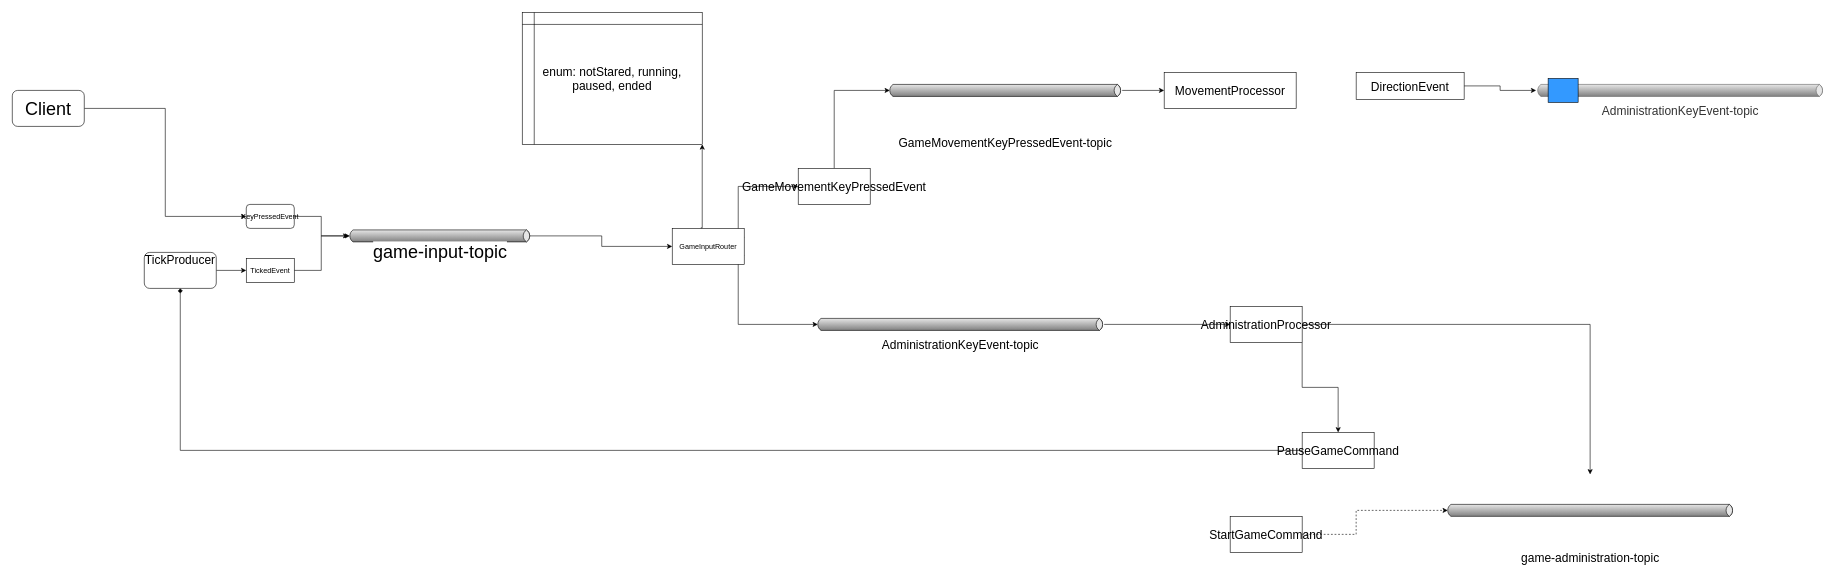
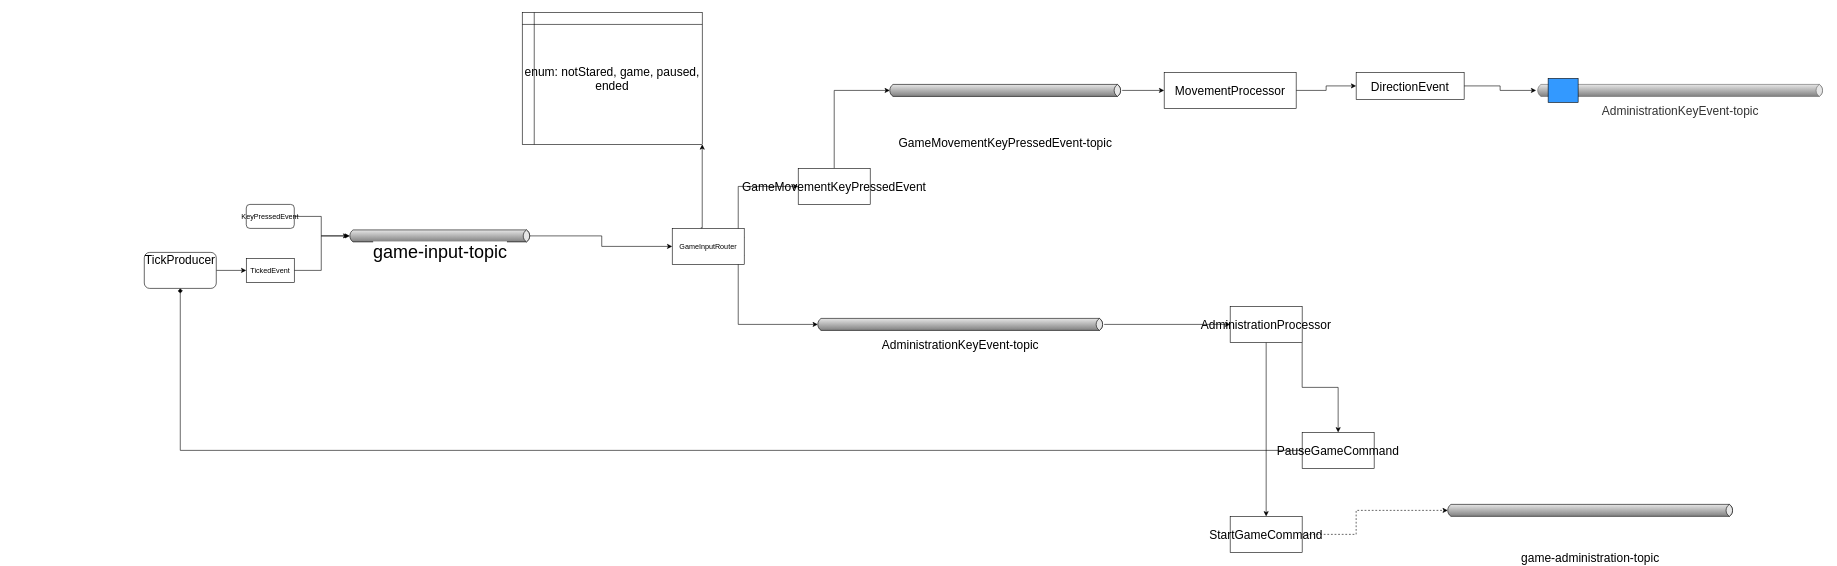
- <mxCell id="30" value="enum: notStared, running, paused, ended" style="shape=internalStorage;whiteSpace=wrap;html=1;backgroundOutline=1;fontSize=20;" vertex="1" parent="1"><mxGeometry x="870" y="20" width="300" height="220" as="geometry" /></mxCell>
+ <mxCell id="30" value="enum: notStared, game, paused, ended" style="shape=internalStorage;whiteSpace=wrap;html=1;backgroundOutline=1;fontSize=20;" vertex="1" parent="1"><mxGeometry x="870" y="20" width="300" height="220" as="geometry" /></mxCell>
+ <mxCell id="20" style="edgeStyle=orthogonalEdgeStyle;rounded=0;orthogonalLoop=1;jettySize=auto;html=1;fontSize=20;" edge="1" parent="1" source="21" target="34"><mxGeometry relative="1" as="geometry"><mxPoint x="2330" y="150" as="targetPoint" /></mxGeometry></mxCell>
- <mxCell id="12" value="Client" style="rounded=1;whiteSpace=wrap;html=1;fontSize=30;container=0;" vertex="1" parent="1"><mxGeometry x="20" y="150" width="120" height="60" as="geometry" /></mxCell>
- <mxCell id="11" style="edgeStyle=orthogonalEdgeStyle;rounded=0;orthogonalLoop=1;jettySize=auto;html=1;exitX=1;exitY=0.5;exitDx=0;exitDy=0;entryX=0;entryY=0.5;entryDx=0;entryDy=0;fontSize=20;" edge="1" parent="1" source="12" target="3"><mxGeometry relative="1" as="geometry" /></mxCell>
- <mxCell id="22" style="edgeStyle=orthogonalEdgeStyle;rounded=0;orthogonalLoop=1;jettySize=auto;html=1;fontSize=20;" edge="1" parent="1" source="24" target="27"><mxGeometry relative="1" as="geometry" /></mxCell>
+ <mxCell id="22" style="edgeStyle=orthogonalEdgeStyle;rounded=0;orthogonalLoop=1;jettySize=auto;html=1;fontSize=20;" edge="1" parent="1" source="24" target="26"><mxGeometry relative="1" as="geometry" /></mxCell>
